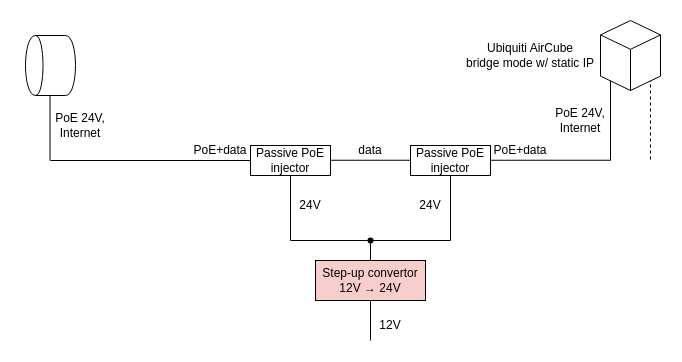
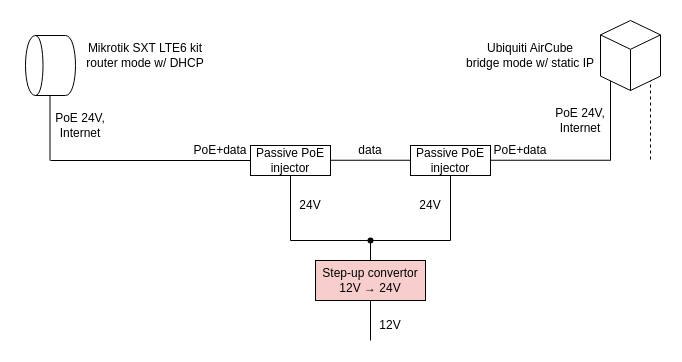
+ <mxCell id="7" value="Mikrotik SXT LTE6 kit&lt;br&gt;router mode w/ DHCP" style="text;html=1;strokeColor=none;fillColor=none;align=center;verticalAlign=middle;whiteSpace=wrap;rounded=0;" vertex="1" parent="1"><mxGeometry x="80" y="40" width="130" height="30" as="geometry" /></mxCell>
